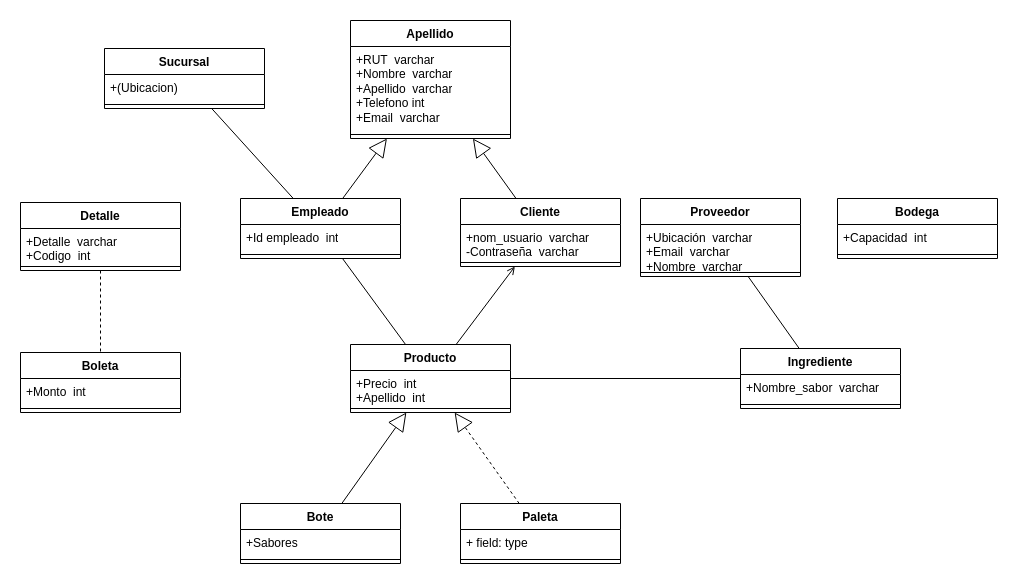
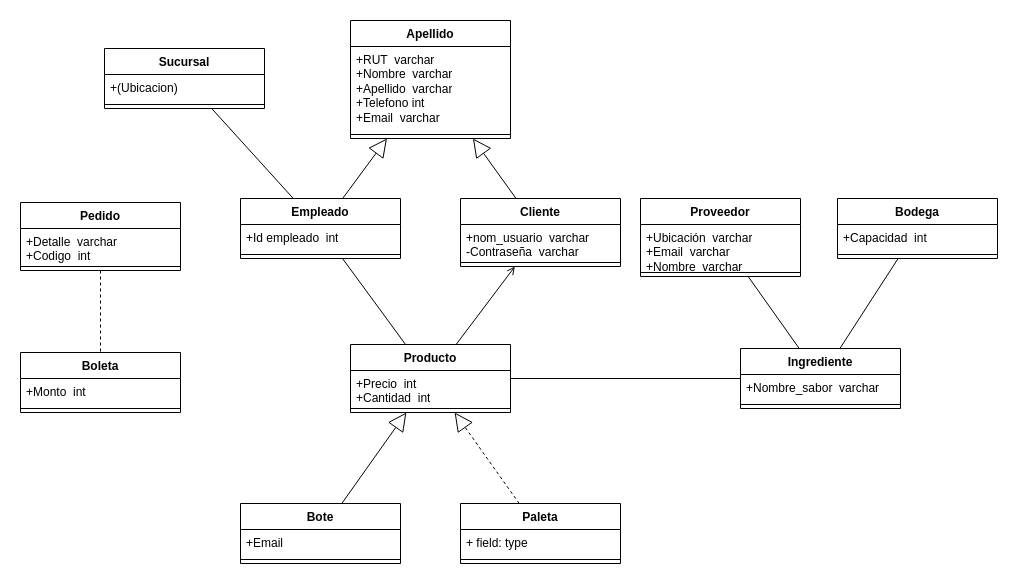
- <mxCell id="14" value="Detalle" style="swimlane;fontStyle=1;align=center;verticalAlign=top;childLayout=stackLayout;horizontal=1;startSize=26;horizontalStack=0;resizeParent=1;resizeParentMax=0;resizeLast=0;collapsible=1;marginBottom=0;whiteSpace=wrap;html=1;" vertex="1" parent="1"><mxGeometry x="20" y="202" width="160" height="68" as="geometry" /></mxCell>
+ <mxCell id="14" value="Pedido" style="swimlane;fontStyle=1;align=center;verticalAlign=top;childLayout=stackLayout;horizontal=1;startSize=26;horizontalStack=0;resizeParent=1;resizeParentMax=0;resizeLast=0;collapsible=1;marginBottom=0;whiteSpace=wrap;html=1;" vertex="1" parent="1"><mxGeometry x="20" y="202" width="160" height="68" as="geometry" /></mxCell>
+ <mxCell id="40" value="" style="endArrow=none;html=1;rounded=0;" edge="1" parent="1" source="20" target="17"><mxGeometry relative="1" as="geometry"><mxPoint x="340" y="308" as="sourcePoint" /><mxPoint x="500" y="308" as="targetPoint" /></mxGeometry></mxCell>
- <mxCell id="24" value="+Precio&amp;nbsp; int&lt;br&gt;+Apellido&amp;nbsp; int" style="text;strokeColor=none;fillColor=none;align=left;verticalAlign=top;spacingLeft=4;spacingRight=4;overflow=hidden;rotatable=0;points=[[0,0.5],[1,0.5]];portConstraint=eastwest;whiteSpace=wrap;html=1;" vertex="1" parent="23"><mxGeometry y="26" width="160" height="34" as="geometry" /></mxCell>
+ <mxCell id="24" value="+Precio&amp;nbsp; int&lt;br&gt;+Cantidad&amp;nbsp; int" style="text;strokeColor=none;fillColor=none;align=left;verticalAlign=top;spacingLeft=4;spacingRight=4;overflow=hidden;rotatable=0;points=[[0,0.5],[1,0.5]];portConstraint=eastwest;whiteSpace=wrap;html=1;" vertex="1" parent="23"><mxGeometry y="26" width="160" height="34" as="geometry" /></mxCell>
- <mxCell id="47" value="+Sabores" style="text;strokeColor=none;fillColor=none;align=left;verticalAlign=top;spacingLeft=4;spacingRight=4;overflow=hidden;rotatable=0;points=[[0,0.5],[1,0.5]];portConstraint=eastwest;whiteSpace=wrap;html=1;" vertex="1" parent="46"><mxGeometry y="26" width="160" height="26" as="geometry" /></mxCell>
+ <mxCell id="47" value="+Email" style="text;strokeColor=none;fillColor=none;align=left;verticalAlign=top;spacingLeft=4;spacingRight=4;overflow=hidden;rotatable=0;points=[[0,0.5],[1,0.5]];portConstraint=eastwest;whiteSpace=wrap;html=1;" vertex="1" parent="46"><mxGeometry y="26" width="160" height="26" as="geometry" /></mxCell>
